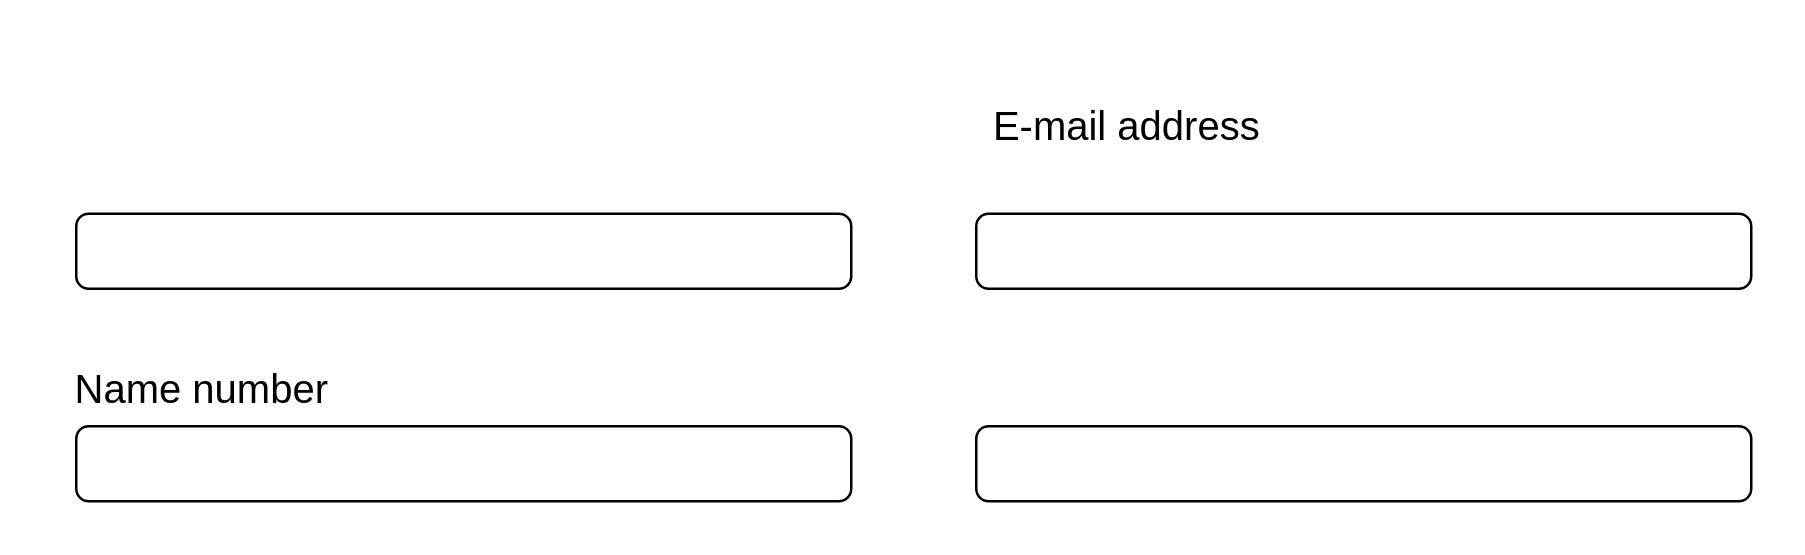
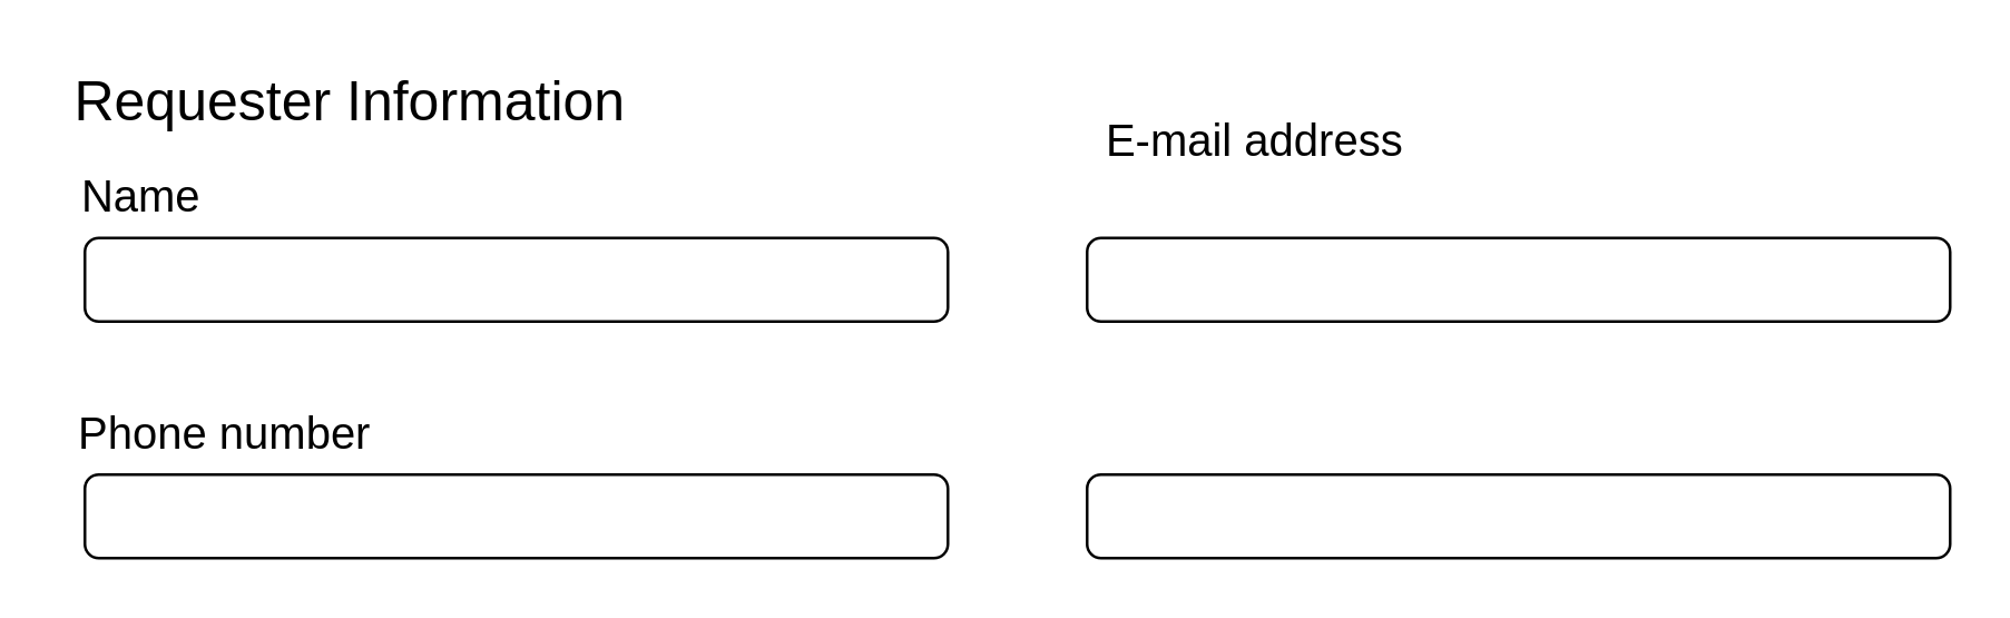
+ <mxCell id="4" value="Requester Information" style="text;html=1;resizable=0;autosize=1;align=center;verticalAlign=middle;points=[];fillColor=none;strokeColor=none;rounded=0;fontSize=20;" vertex="1" parent="2"><mxGeometry width="210" height="30" as="geometry" /></mxCell>
+ <mxCell id="6" value="Name" style="text;html=1;resizable=0;autosize=1;align=center;verticalAlign=middle;points=[];fillColor=none;strokeColor=none;rounded=0;fontSize=16;" vertex="1" parent="2"><mxGeometry y="40" width="60" height="20" as="geometry" /></mxCell>
- <mxCell id="10" value="Name number" style="text;html=1;resizable=0;autosize=1;align=center;verticalAlign=middle;points=[];fillColor=none;strokeColor=none;rounded=0;fontSize=16;" vertex="1" parent="2"><mxGeometry y="125" width="120" height="20" as="geometry" /></mxCell>
+ <mxCell id="10" value="Phone number" style="text;html=1;resizable=0;autosize=1;align=center;verticalAlign=middle;points=[];fillColor=none;strokeColor=none;rounded=0;fontSize=16;" vertex="1" parent="2"><mxGeometry y="125" width="120" height="20" as="geometry" /></mxCell>
